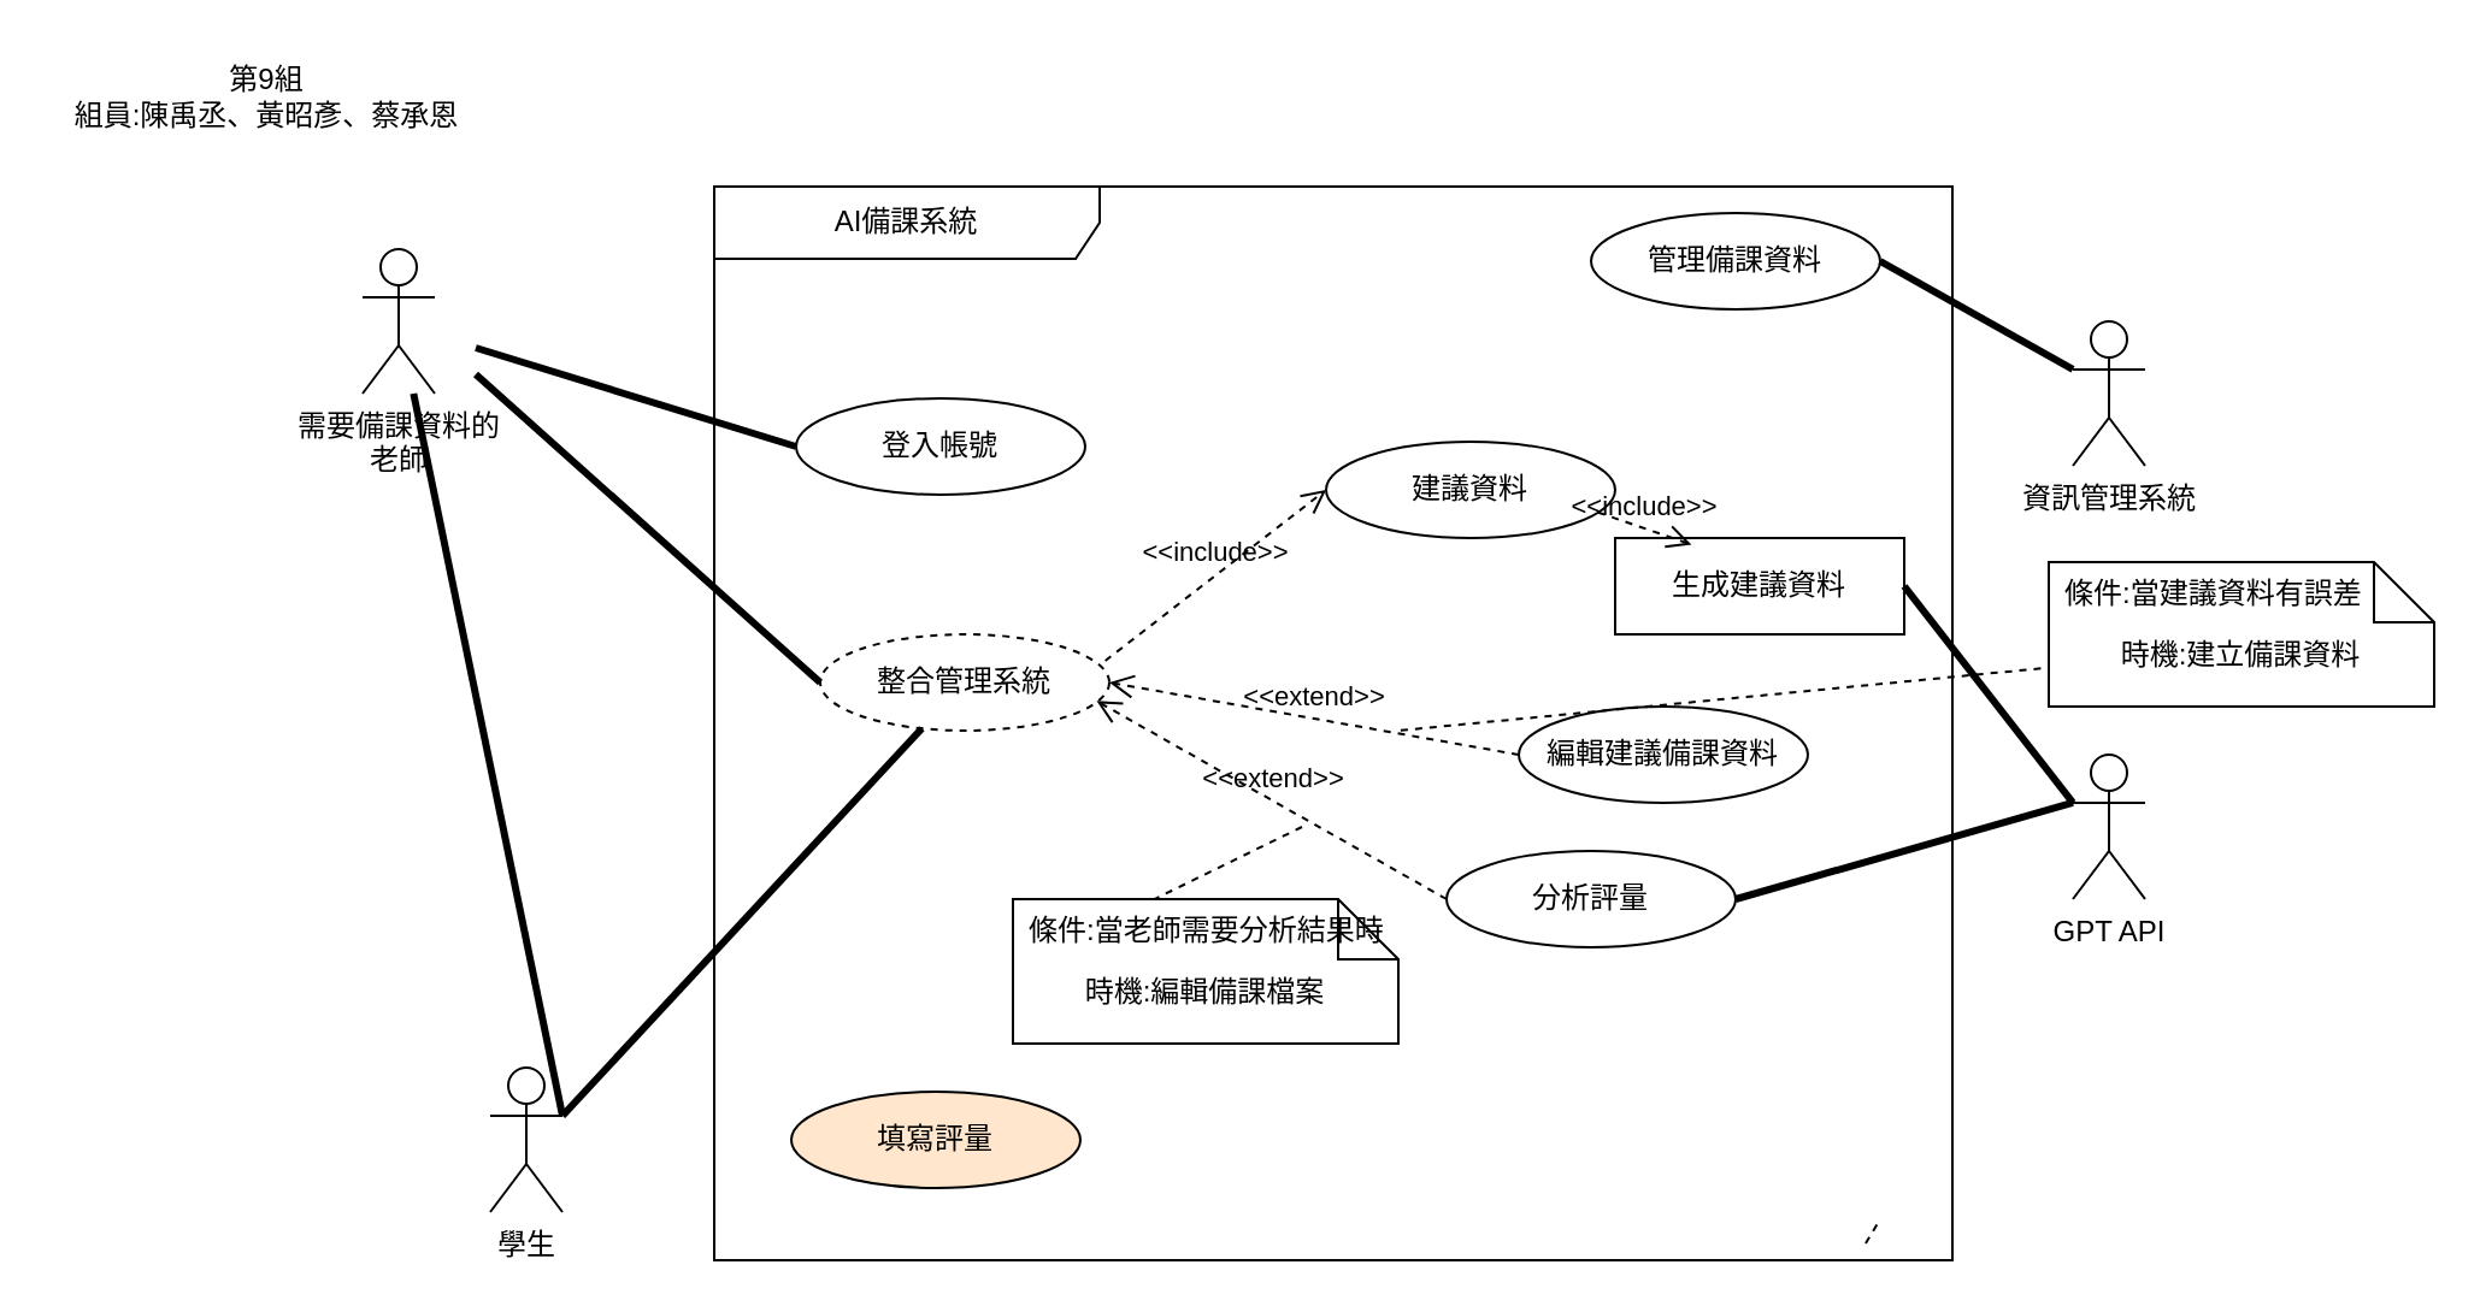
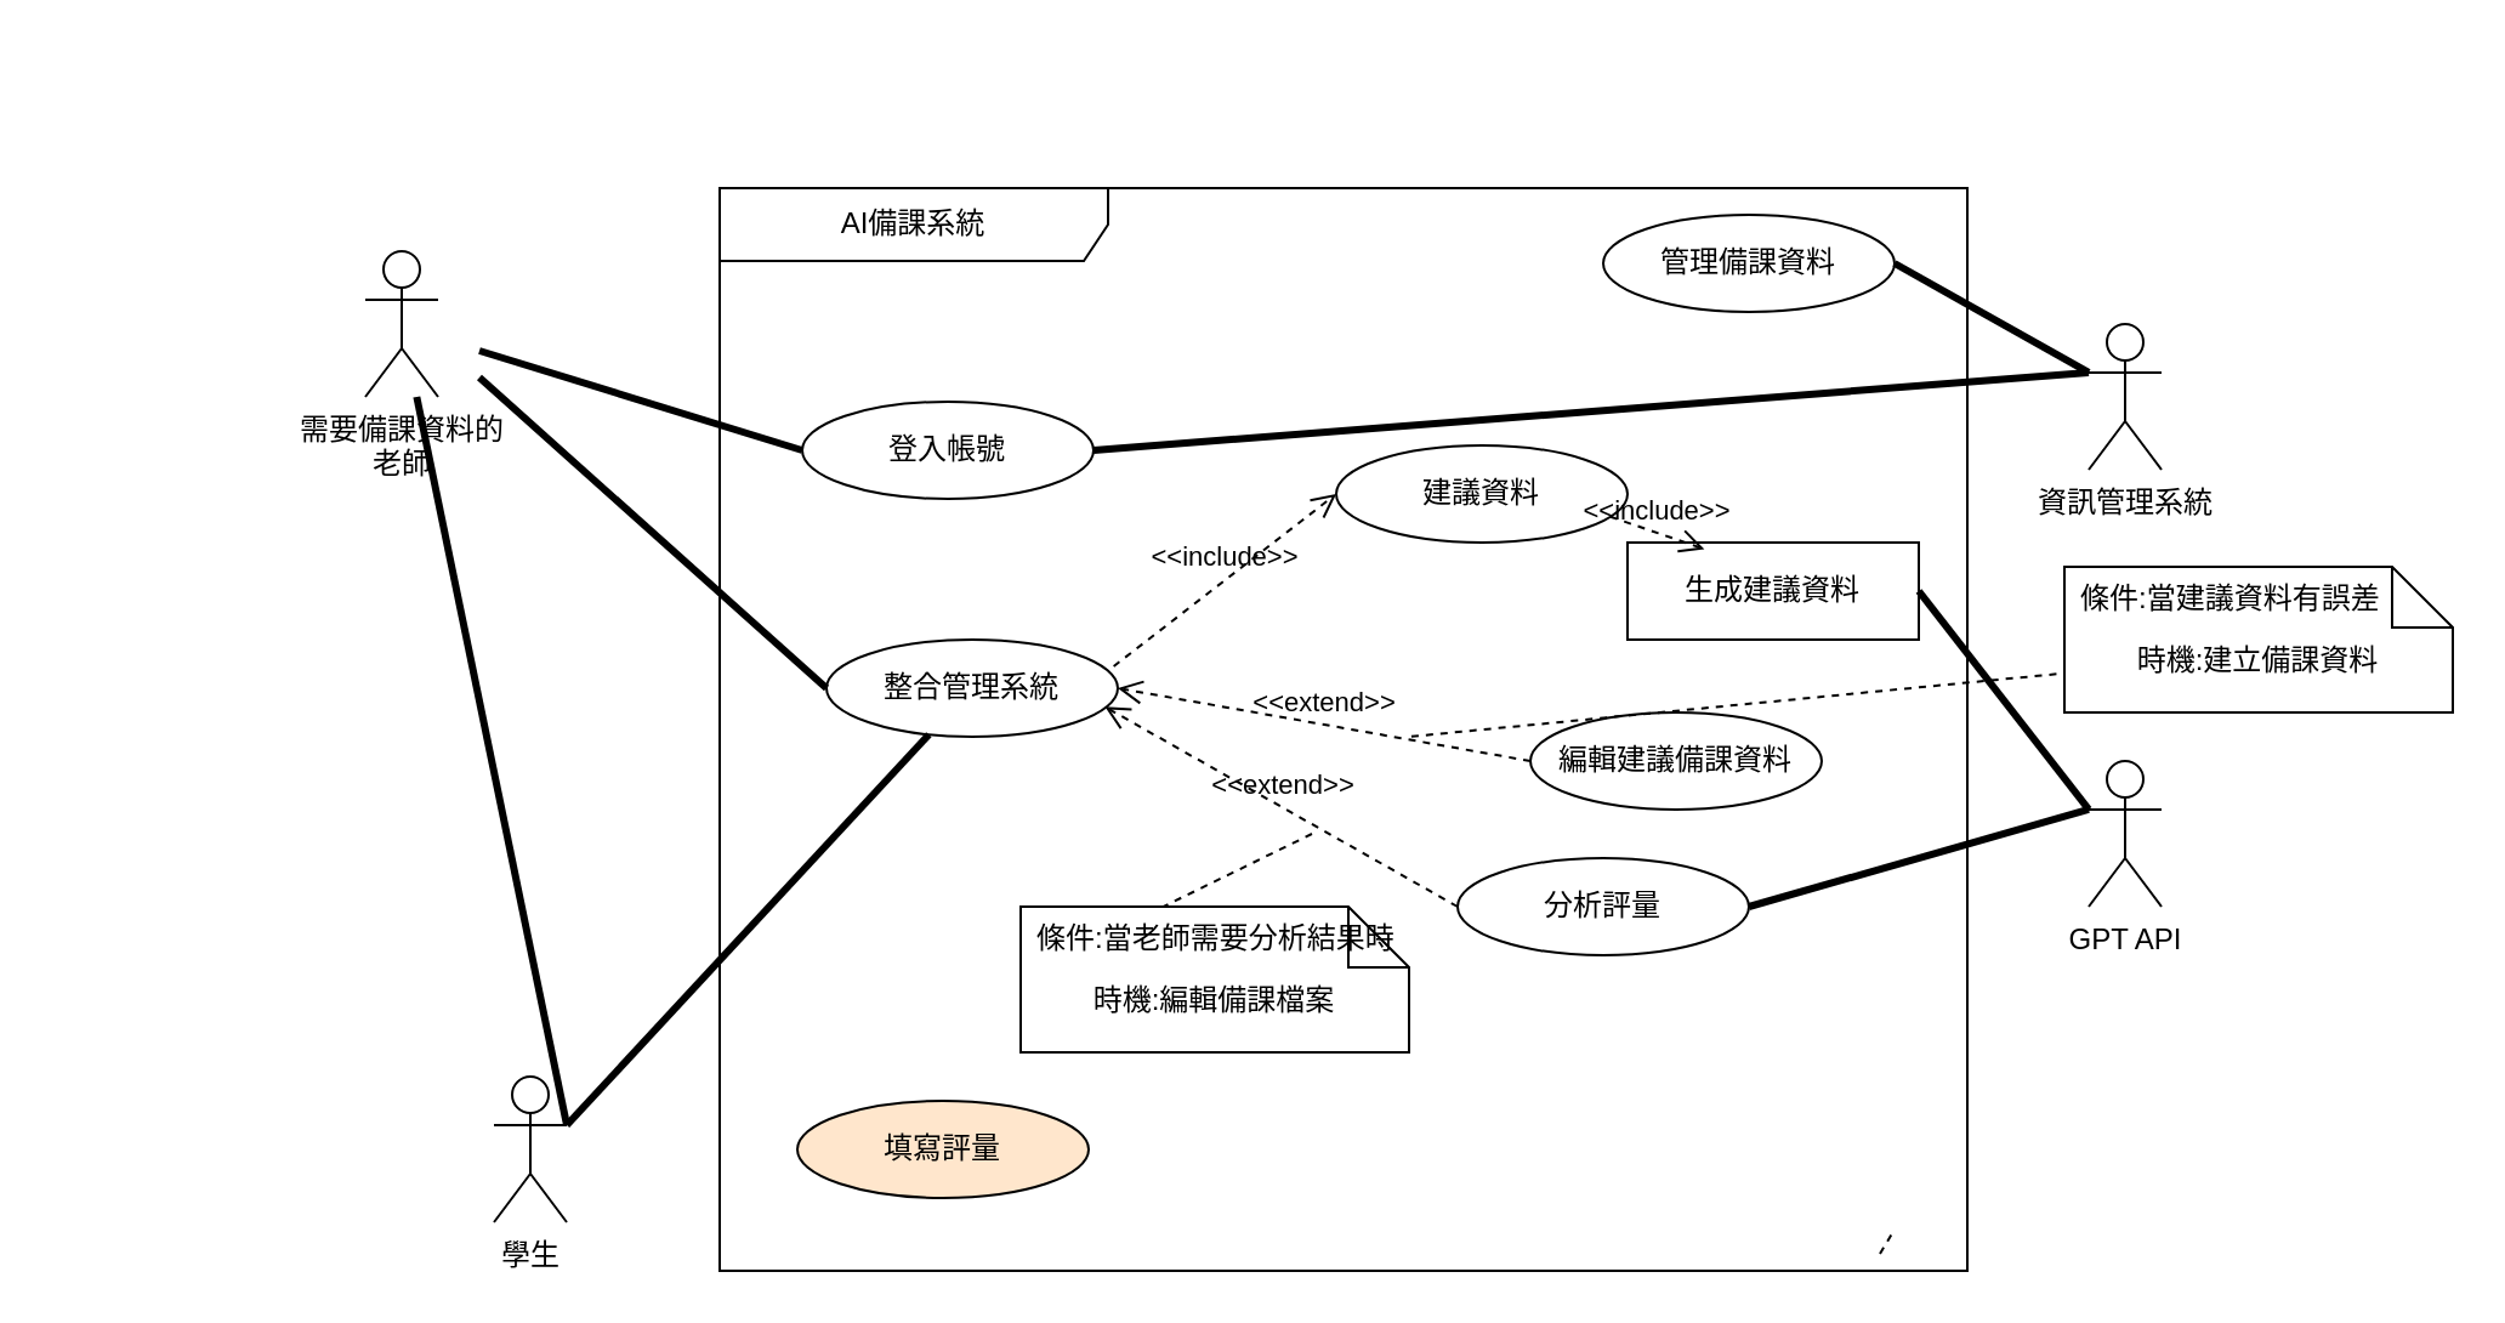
- <mxCell id="2" value="第9組&lt;div&gt;組員:陳禹丞、黃昭彥、蔡承恩&lt;/div&gt;" style="text;html=1;align=center;verticalAlign=middle;resizable=0;points=[];autosize=1;strokeColor=none;fillColor=none;" vertex="1" parent="1"><mxGeometry x="20" y="20" width="180" height="40" as="geometry" /></mxCell>
+ <mxCell id="28" value="" style="endArrow=none;startArrow=none;endFill=0;startFill=0;endSize=8;html=1;verticalAlign=bottom;labelBackgroundColor=none;strokeWidth=3;rounded=0;entryX=0;entryY=0.333;entryDx=0;entryDy=0;entryPerimeter=0;exitX=1;exitY=0.5;exitDx=0;exitDy=0;" edge="1" parent="1" source="5" target="27"><mxGeometry width="160" relative="1" as="geometry"><mxPoint x="472" y="159" as="sourcePoint" /><mxPoint x="989" y="195" as="targetPoint" /></mxGeometry></mxCell>
- <mxCell id="8" value="整合管理系統" style="ellipse;html=1;whiteSpace=wrap;dashed=1;" vertex="1" parent="4"><mxGeometry x="44" y="186" width="120" height="40" as="geometry" /></mxCell>
+ <mxCell id="8" value="整合管理系統" style="ellipse;html=1;whiteSpace=wrap;" vertex="1" parent="4"><mxGeometry x="44" y="186" width="120" height="40" as="geometry" /></mxCell>
